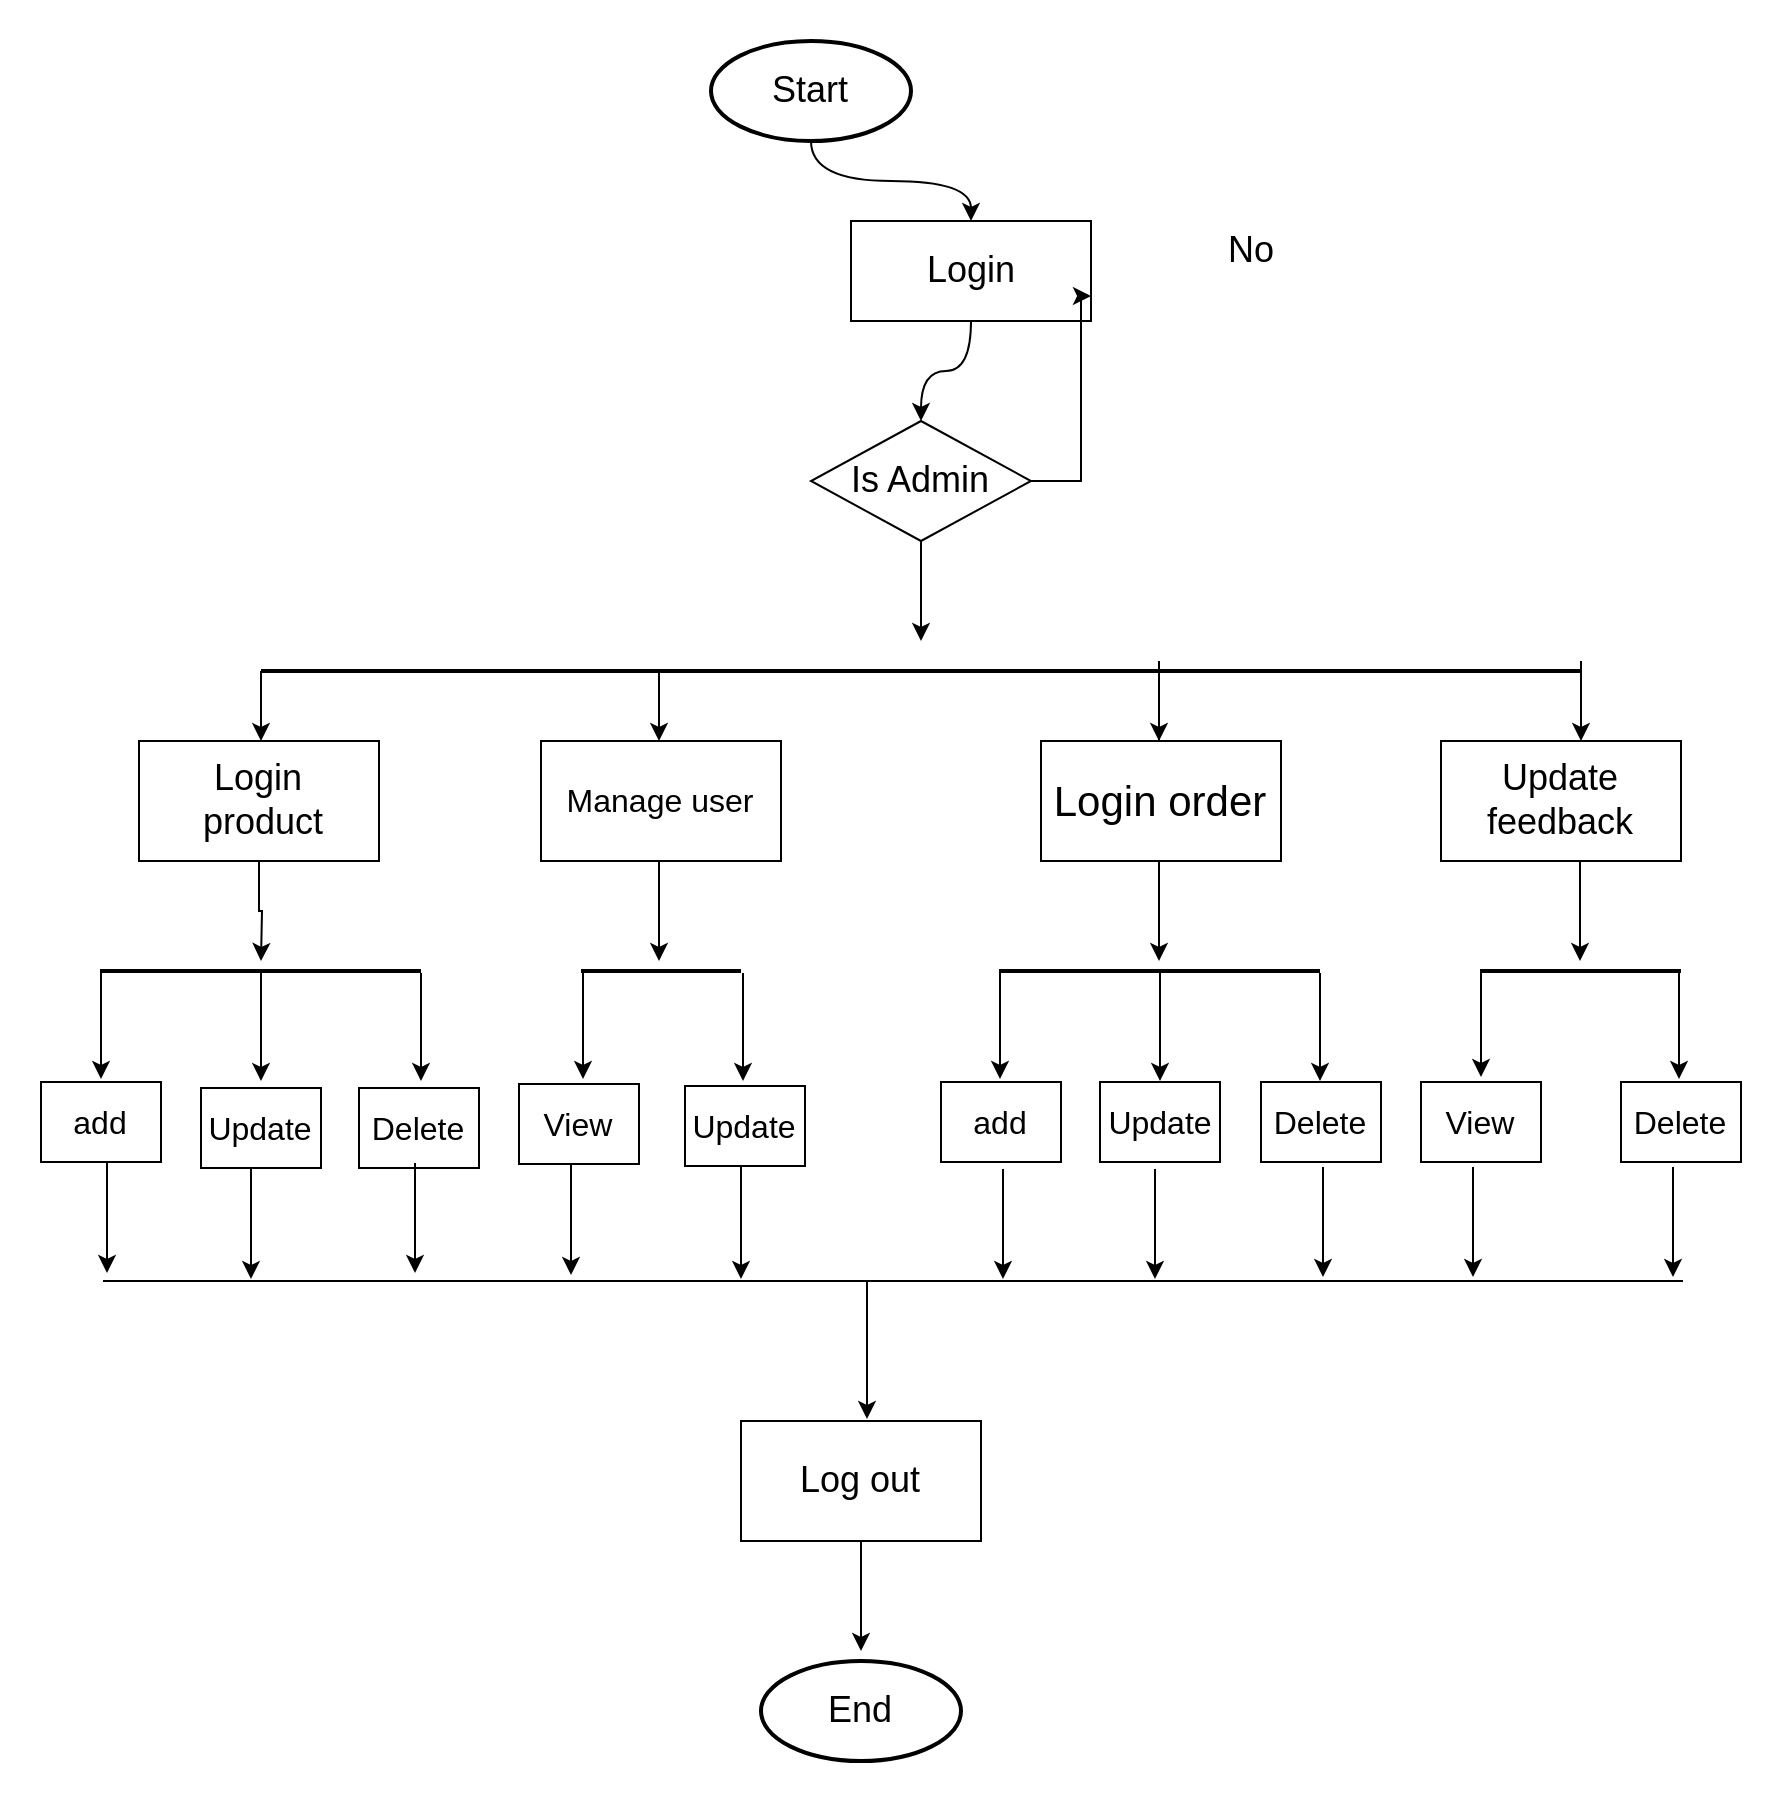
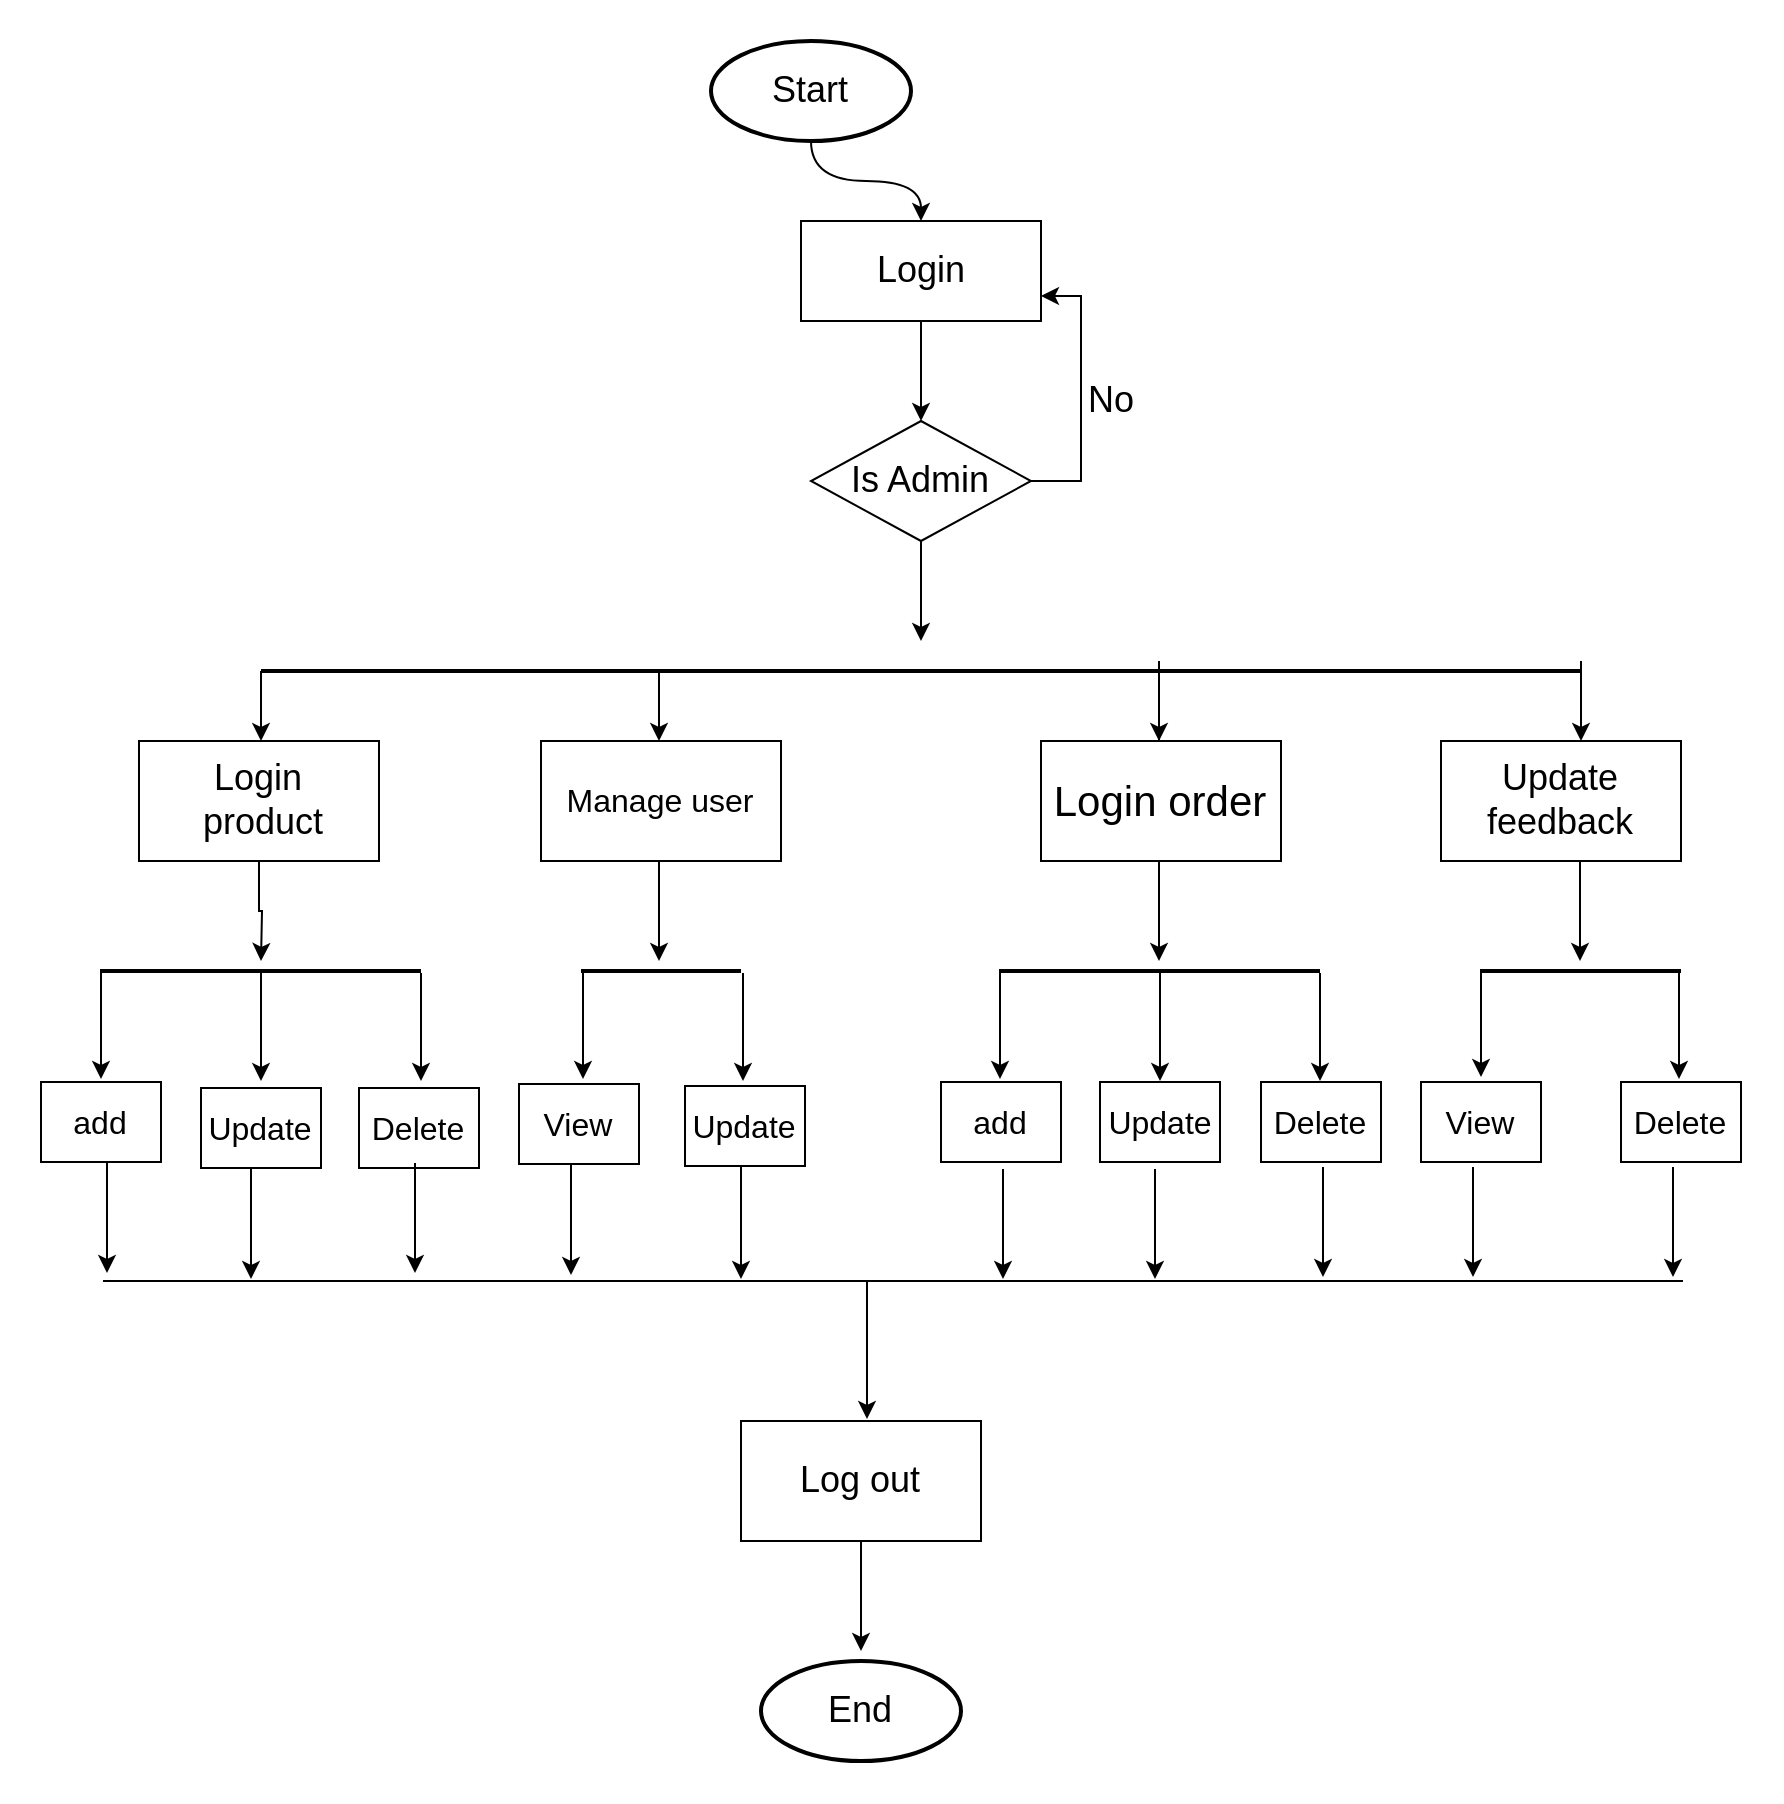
- <mxCell id="9" value="No" style="text;html=1;align=center;verticalAlign=middle;resizable=0;points=[];autosize=1;strokeColor=none;fillColor=none;fontSize=18;rounded=0;" vertex="1" parent="1"><mxGeometry x="600" y="105" width="50" height="40" as="geometry" /></mxCell>
+ <mxCell id="9" value="No" style="text;html=1;align=center;verticalAlign=middle;resizable=0;points=[];autosize=1;strokeColor=none;fillColor=none;fontSize=18;rounded=0;" vertex="1" parent="1"><mxGeometry x="530" y="180" width="50" height="40" as="geometry" /></mxCell>
- <mxCell id="5" value="Login" style="html=1;dashed=0;whitespace=wrap;fontSize=18;rounded=0;" vertex="1" parent="1"><mxGeometry x="425" y="110" width="120" height="50" as="geometry" /></mxCell>
+ <mxCell id="5" value="Login" style="html=1;dashed=0;whitespace=wrap;fontSize=18;rounded=0;" vertex="1" parent="1"><mxGeometry x="400" y="110" width="120" height="50" as="geometry" /></mxCell>
